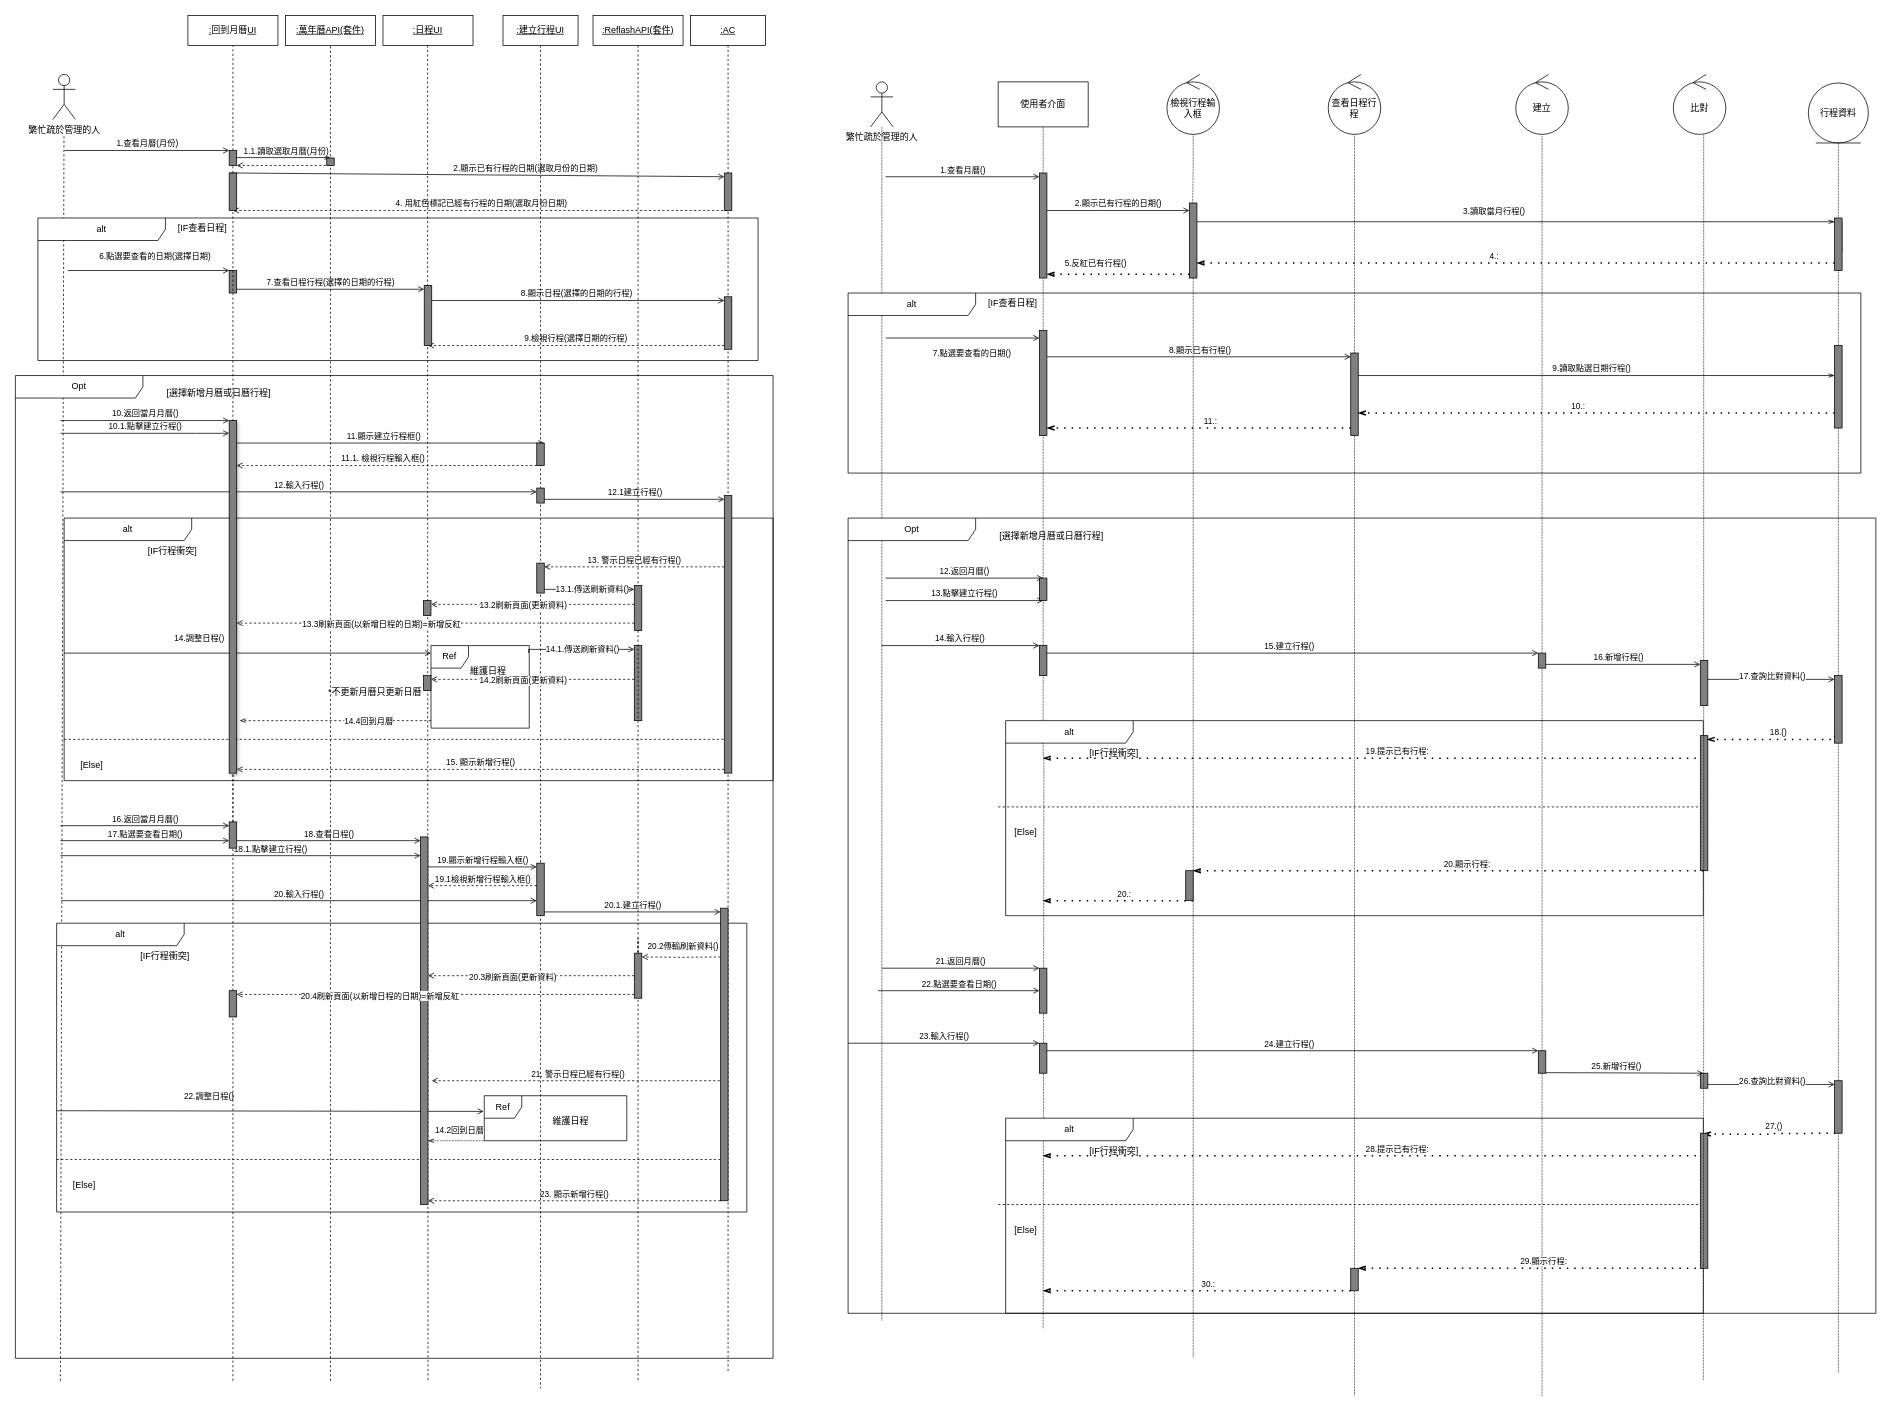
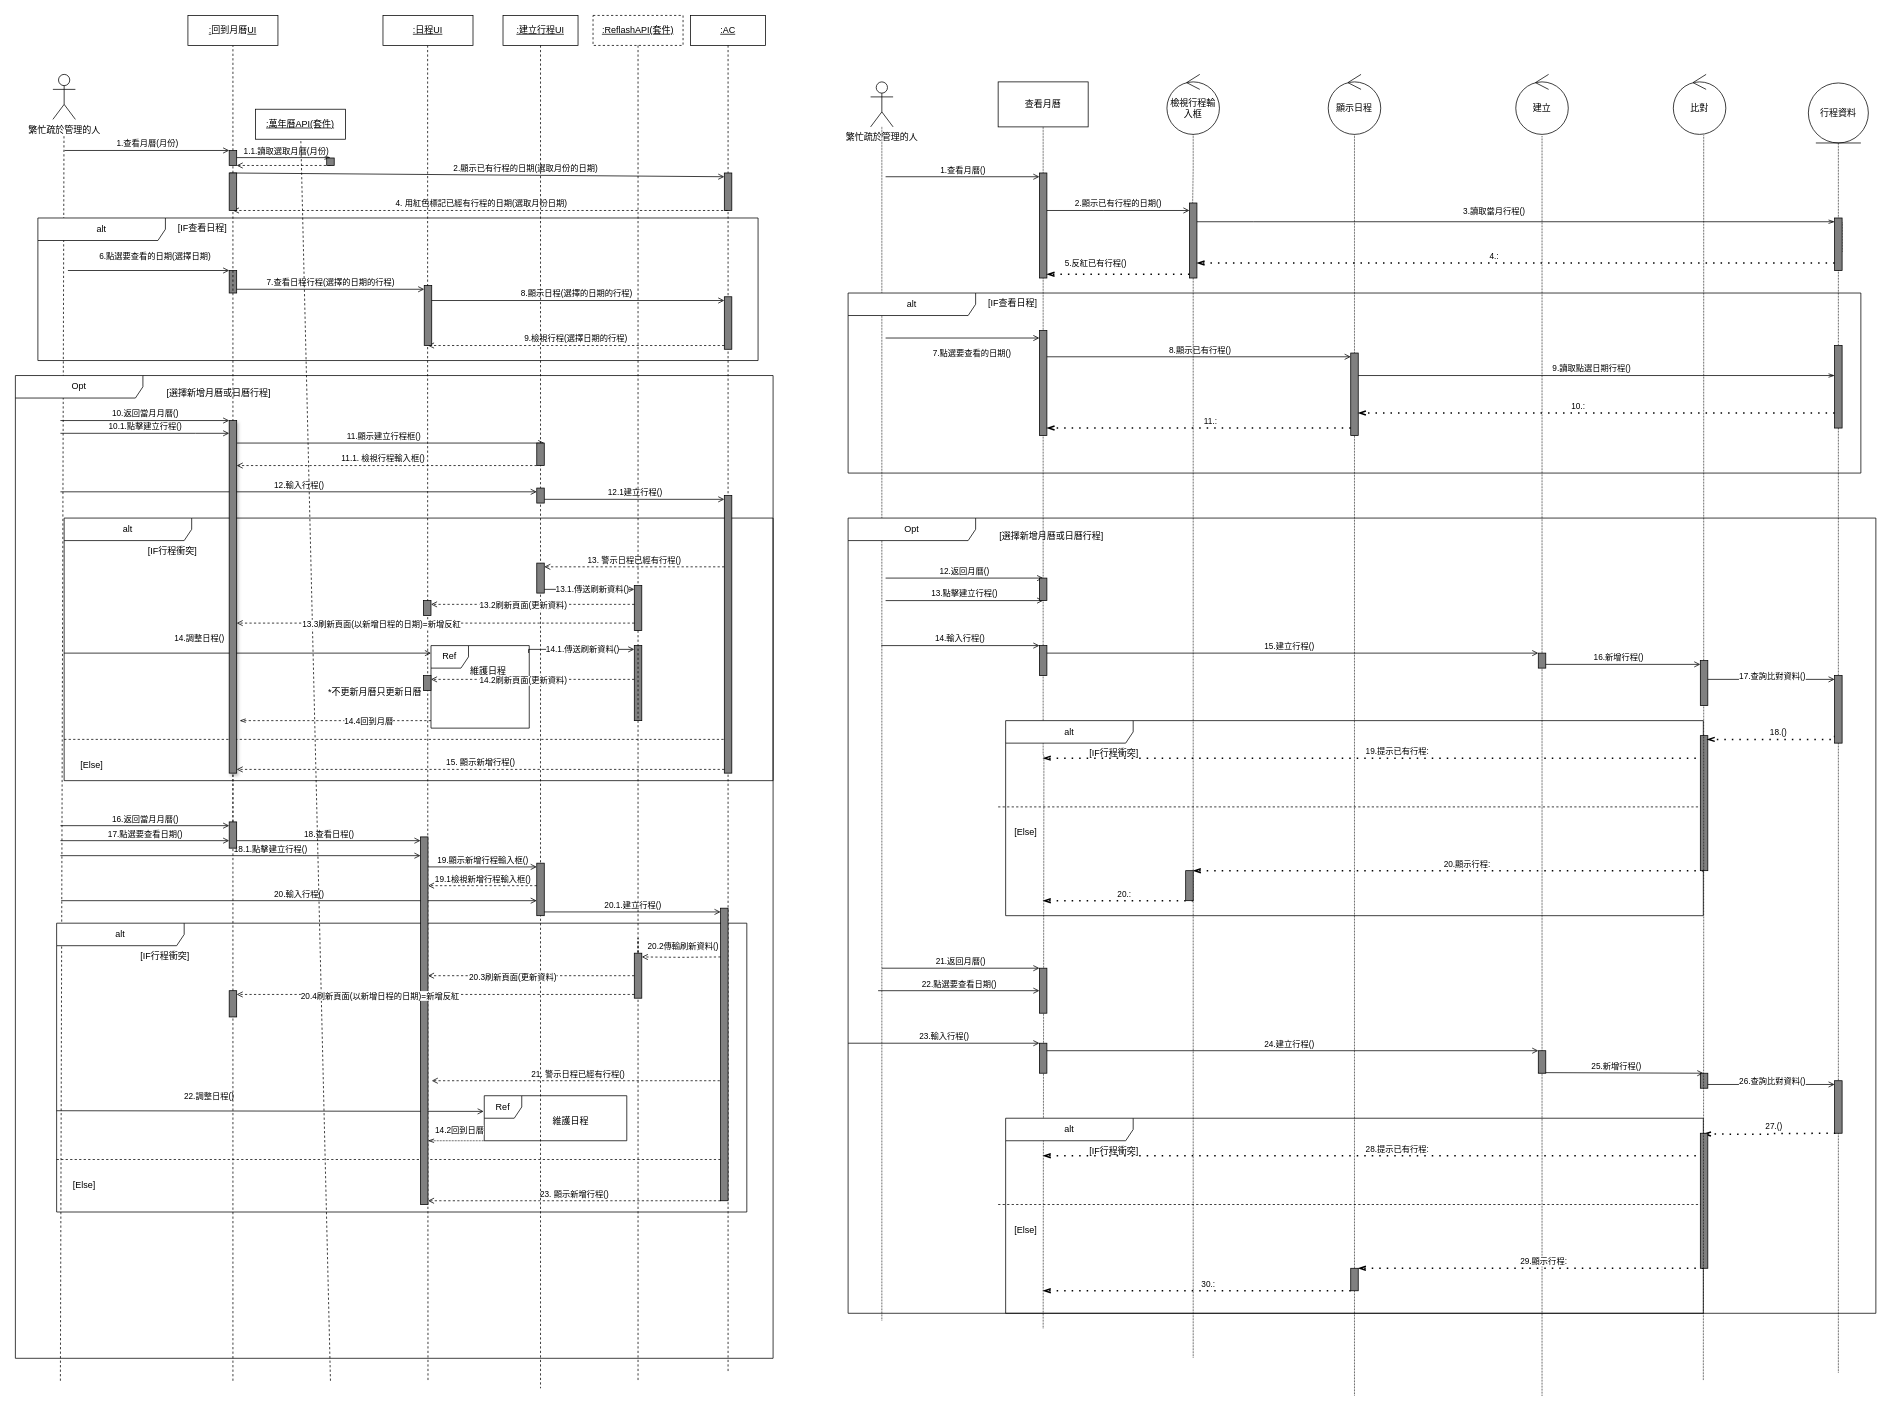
- <mxCell id="168" value="&lt;u&gt;:萬年曆API(套件)&lt;/u&gt;" style="rounded=0;whiteSpace=wrap;html=1;" parent="1" vertex="1"><mxGeometry x="380" y="20" width="120" height="40" as="geometry" /></mxCell>
+ <mxCell id="168" value="&lt;u&gt;:萬年曆API(套件)&lt;/u&gt;" style="rounded=0;whiteSpace=wrap;html=1;" parent="1" vertex="1"><mxGeometry x="340" y="145" width="120" height="40" as="geometry" /></mxCell>
- <mxCell id="184" value="&lt;u&gt;:ReflashAPI(套件)&lt;/u&gt;" style="rounded=0;whiteSpace=wrap;html=1;" parent="1" vertex="1"><mxGeometry x="790" y="20" width="120" height="40" as="geometry" /></mxCell>
+ <mxCell id="184" value="&lt;u&gt;:ReflashAPI(套件)&lt;/u&gt;" style="rounded=0;whiteSpace=wrap;html=1;dashed=1;" parent="1" vertex="1"><mxGeometry x="790" y="20" width="120" height="40" as="geometry" /></mxCell>
- <mxCell id="84" value="使用者介面" style="rounded=0;whiteSpace=wrap;html=1;" parent="1" vertex="1"><mxGeometry x="1330" y="108.57" width="120" height="60" as="geometry" /></mxCell>
+ <mxCell id="84" value="查看月曆" style="rounded=0;whiteSpace=wrap;html=1;" parent="1" vertex="1"><mxGeometry x="1330" y="108.57" width="120" height="60" as="geometry" /></mxCell>
- <mxCell id="106" value="查看日程行程" style="ellipse;shape=umlControl;whiteSpace=wrap;html=1;" parent="1" vertex="1"><mxGeometry x="1770" y="98.57" width="70" height="80" as="geometry" /></mxCell>
+ <mxCell id="106" value="顯示日程" style="ellipse;shape=umlControl;whiteSpace=wrap;html=1;" parent="1" vertex="1"><mxGeometry x="1770" y="98.57" width="70" height="80" as="geometry" /></mxCell>
